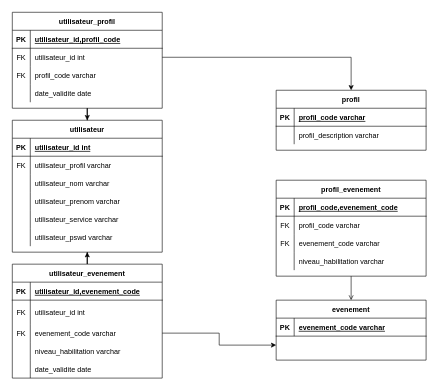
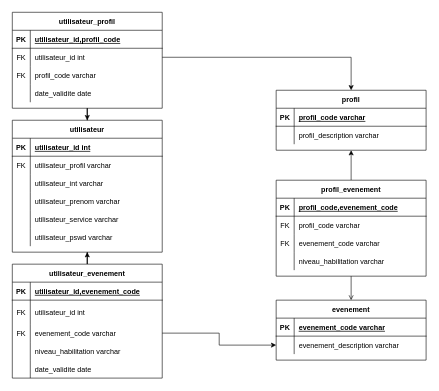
+ <mxCell id="2" style="edgeStyle=orthogonalEdgeStyle;rounded=0;orthogonalLoop=1;jettySize=auto;html=1;entryX=0.5;entryY=0;entryDx=0;entryDy=0;startArrow=classic;startFill=1;endArrow=none;endFill=0;" edge="1" parent="1" source="3" target="37"><mxGeometry relative="1" as="geometry" /></mxCell>
- <mxCell id="26" value="utilisateur_nom varchar" style="shape=partialRectangle;overflow=hidden;connectable=0;fillColor=none;top=0;left=0;bottom=0;right=0;align=left;spacingLeft=6;" parent="24" vertex="1"><mxGeometry x="30" width="220" height="30" as="geometry" /></mxCell>
+ <mxCell id="26" value="utilisateur_int varchar" style="shape=partialRectangle;overflow=hidden;connectable=0;fillColor=none;top=0;left=0;bottom=0;right=0;align=left;spacingLeft=6;" parent="24" vertex="1"><mxGeometry x="30" width="220" height="30" as="geometry" /></mxCell>
+ <mxCell id="16" value="evenement_description varchar" style="shape=partialRectangle;overflow=hidden;connectable=0;fillColor=none;top=0;left=0;bottom=0;right=0;align=left;spacingLeft=6;" parent="14" vertex="1"><mxGeometry x="30" width="220" height="30" as="geometry" /></mxCell>
